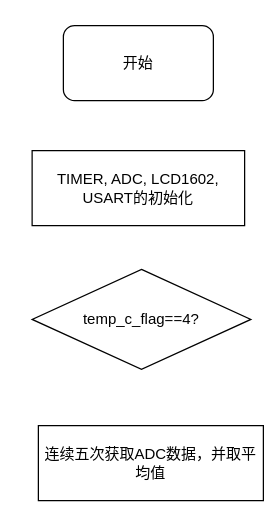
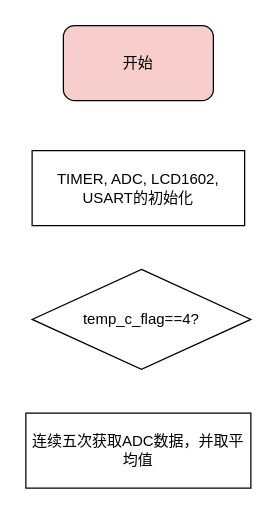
- <mxCell id="2" value="开始" style="rounded=1;whiteSpace=wrap;html=1;" vertex="1" parent="1"><mxGeometry x="50" y="20" width="120" height="60" as="geometry" /></mxCell>
+ <mxCell id="2" value="开始" style="rounded=1;whiteSpace=wrap;html=1;fillColor=#f8cecc;" vertex="1" parent="1"><mxGeometry x="50" y="20" width="120" height="60" as="geometry" /></mxCell>
- <mxCell id="5" value="连续五次获取ADC数据，并取平均值" style="rounded=0;whiteSpace=wrap;html=1;" vertex="1" parent="1"><mxGeometry x="30" y="340" width="180" height="60" as="geometry" /></mxCell>
+ <mxCell id="5" value="连续五次获取ADC数据，并取平均值" style="rounded=0;whiteSpace=wrap;html=1;" vertex="1" parent="1"><mxGeometry x="20" y="330" width="180" height="60" as="geometry" /></mxCell>
